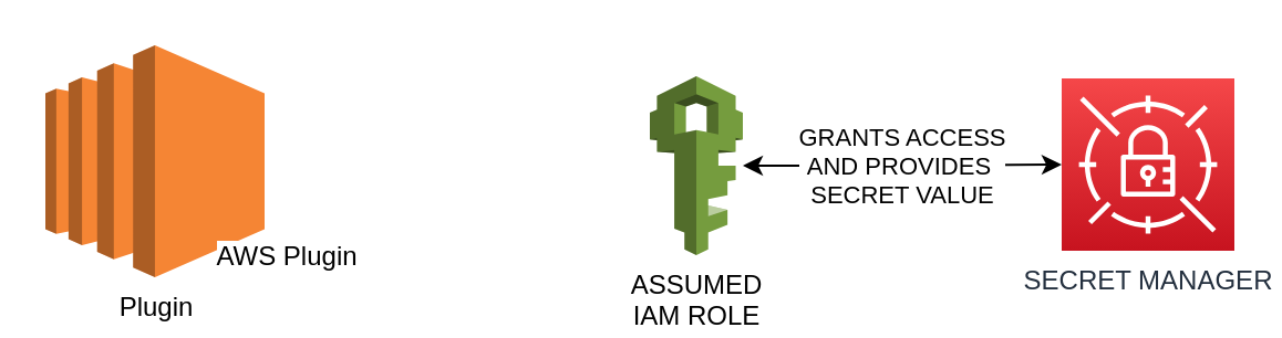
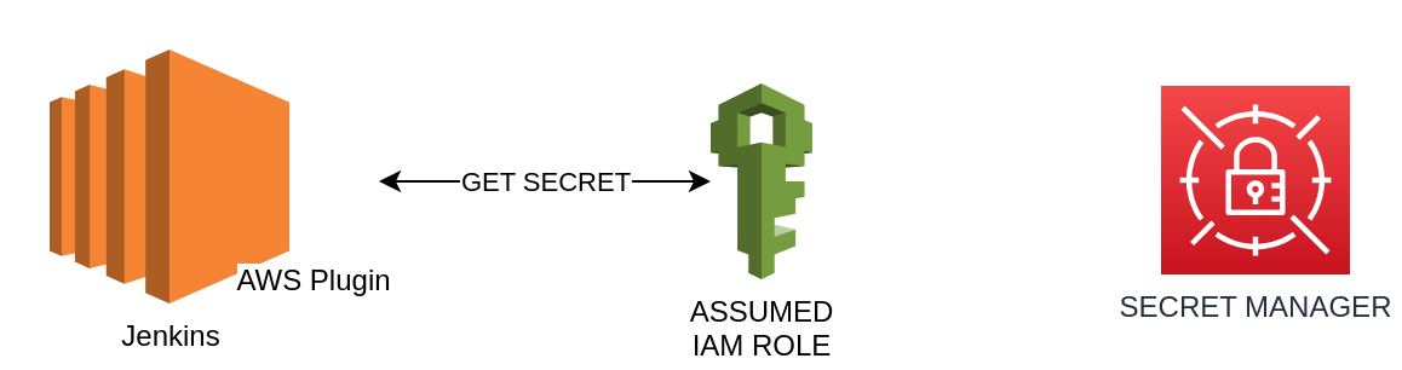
+ <mxCell id="3" value="GET SECRET" style="edgeStyle=orthogonalEdgeStyle;rounded=0;orthogonalLoop=1;jettySize=auto;html=1;startArrow=classic;startFill=1;" parent="1" source="4" target="6" edge="1"><mxGeometry relative="1" as="geometry" /></mxCell>
- <mxCell id="5" value="GRANTS ACCESS&lt;br&gt;AND PROVIDES&amp;nbsp;&lt;br&gt;SECRET VALUE" style="edgeStyle=orthogonalEdgeStyle;rounded=0;orthogonalLoop=1;jettySize=auto;html=1;startArrow=classic;startFill=1;" parent="1" source="6" target="7" edge="1"><mxGeometry relative="1" as="geometry" /></mxCell>
- <mxCell id="2" value="Plugin" style="outlineConnect=0;dashed=0;verticalLabelPosition=bottom;verticalAlign=top;align=center;html=1;shape=mxgraph.aws3.ec2;fillColor=#F58534;gradientColor=none;" parent="1" vertex="1"><mxGeometry x="20" y="20" width="99" height="105" as="geometry" /></mxCell>
+ <mxCell id="2" value="Jenkins" style="outlineConnect=0;dashed=0;verticalLabelPosition=bottom;verticalAlign=top;align=center;html=1;shape=mxgraph.aws3.ec2;fillColor=#F58534;gradientColor=none;" parent="1" vertex="1"><mxGeometry x="20" y="20" width="99" height="105" as="geometry" /></mxCell>
